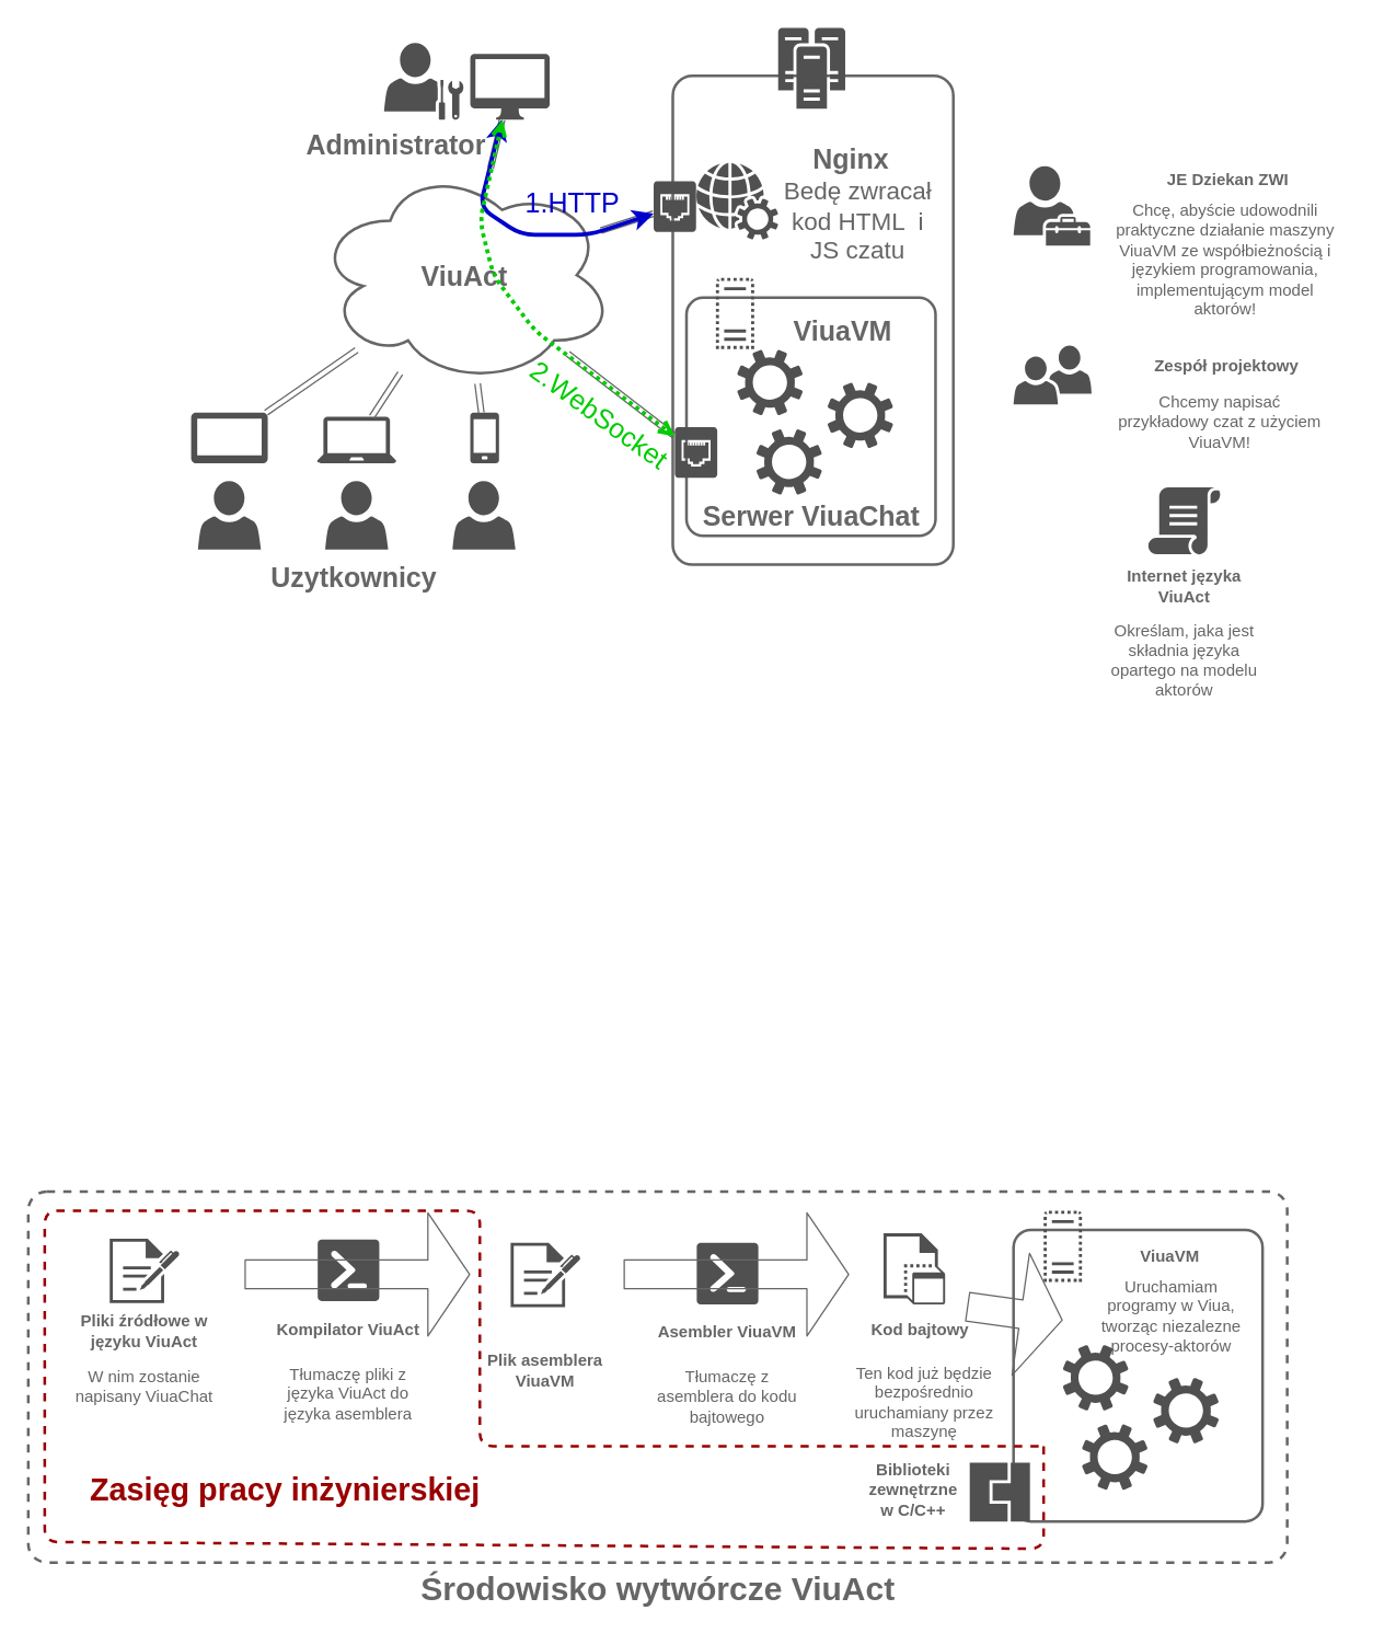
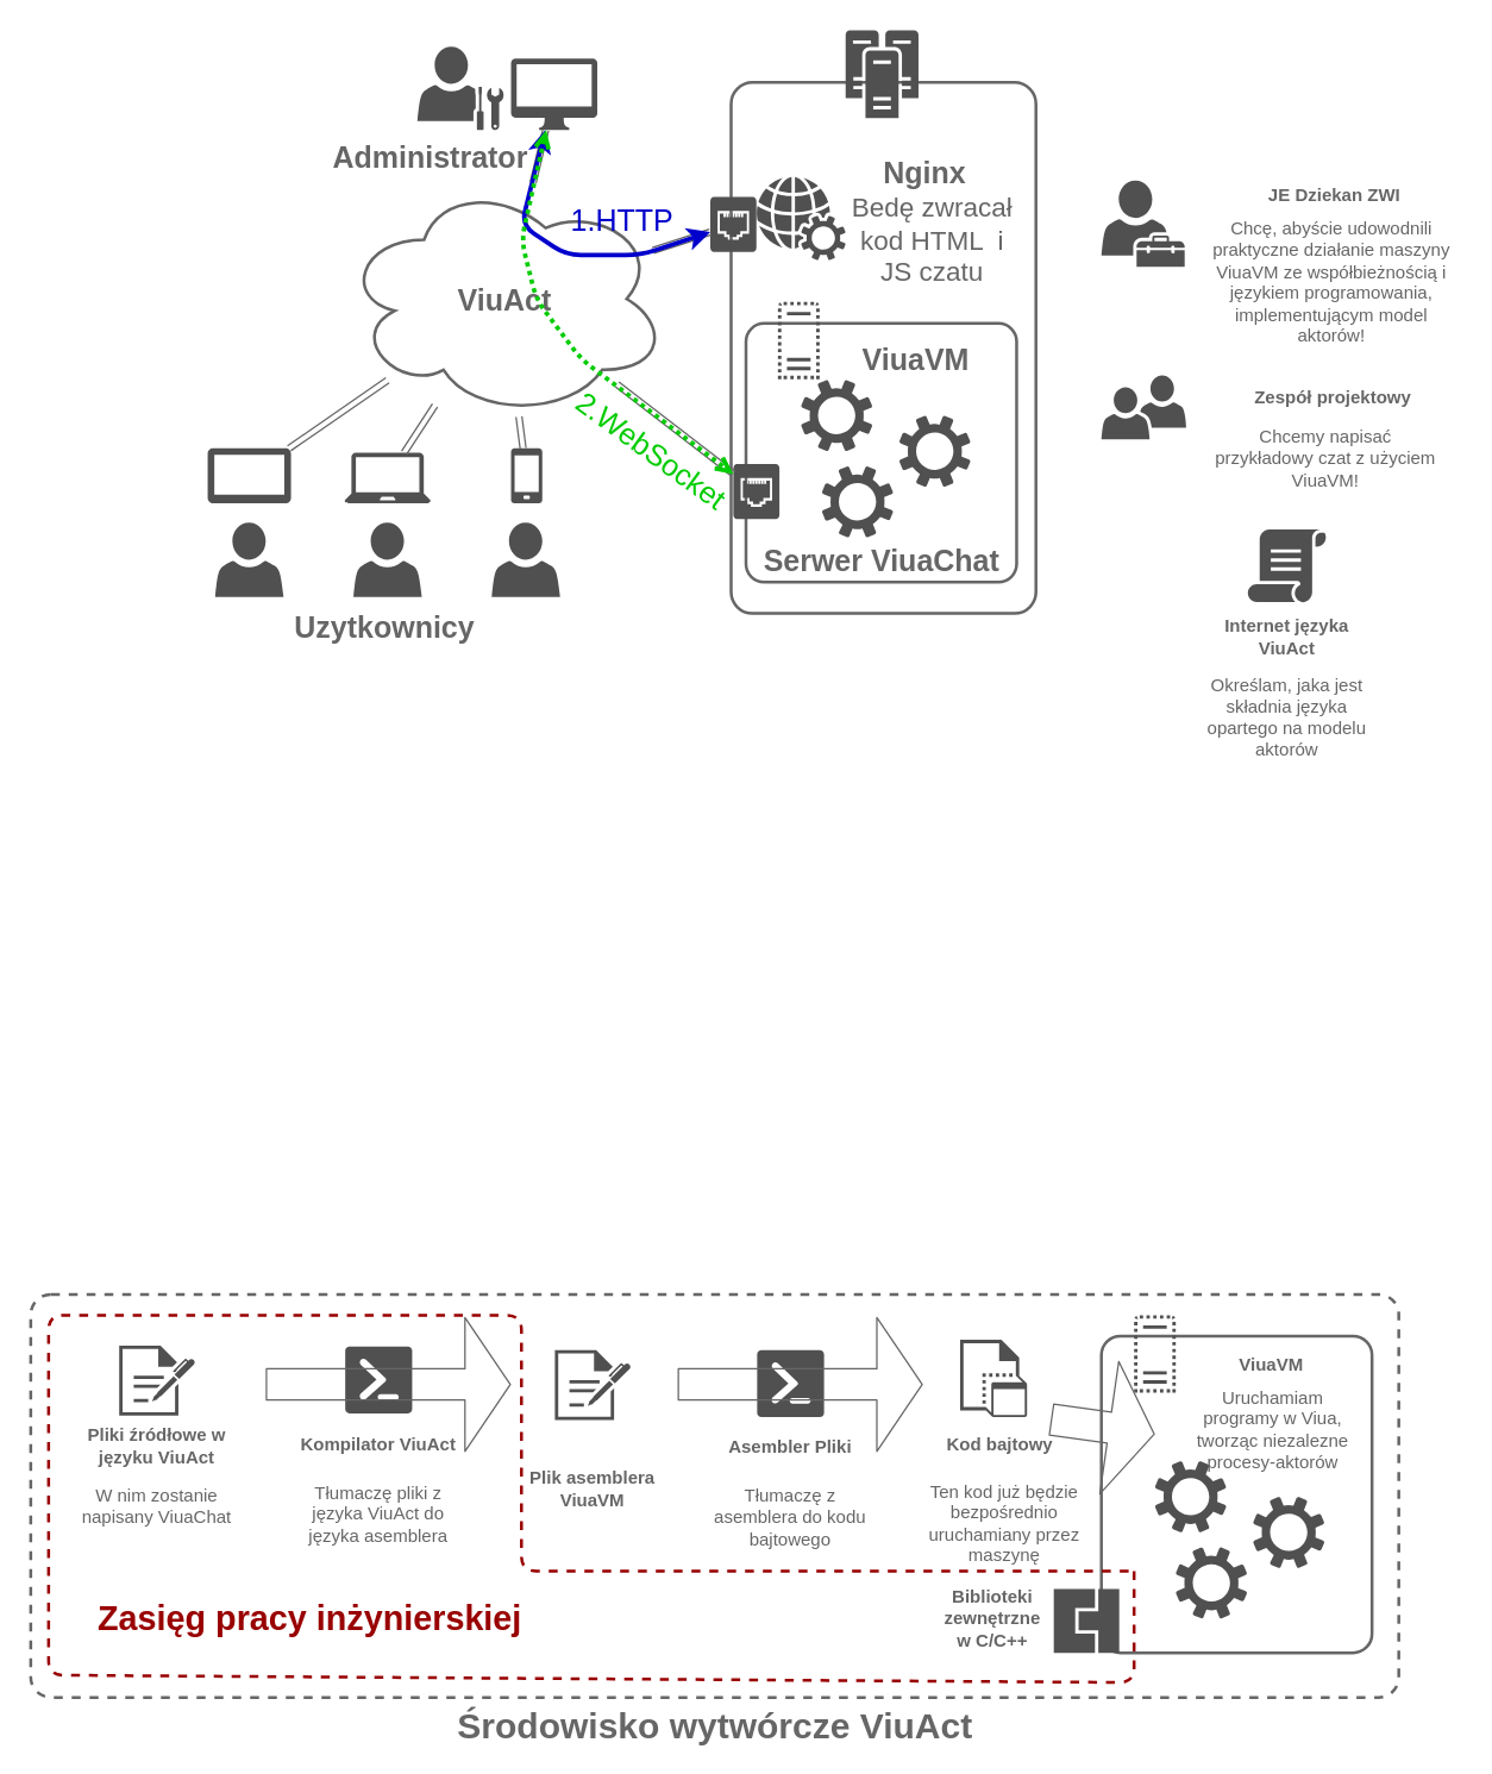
- <mxCell id="53" value="&lt;b&gt;Asembler ViuaVM&lt;/b&gt;" style="text;html=1;strokeColor=none;fillColor=none;align=center;verticalAlign=middle;whiteSpace=wrap;rounded=0;fontColor=#666666;" parent="1" vertex="1"><mxGeometry x="476" y="963" width="110" height="20" as="geometry" /></mxCell>
+ <mxCell id="53" value="&lt;b&gt;Asembler Pliki&lt;/b&gt;" style="text;html=1;strokeColor=none;fillColor=none;align=center;verticalAlign=middle;whiteSpace=wrap;rounded=0;fontColor=#666666;" parent="1" vertex="1"><mxGeometry x="476" y="963" width="110" height="20" as="geometry" /></mxCell>
